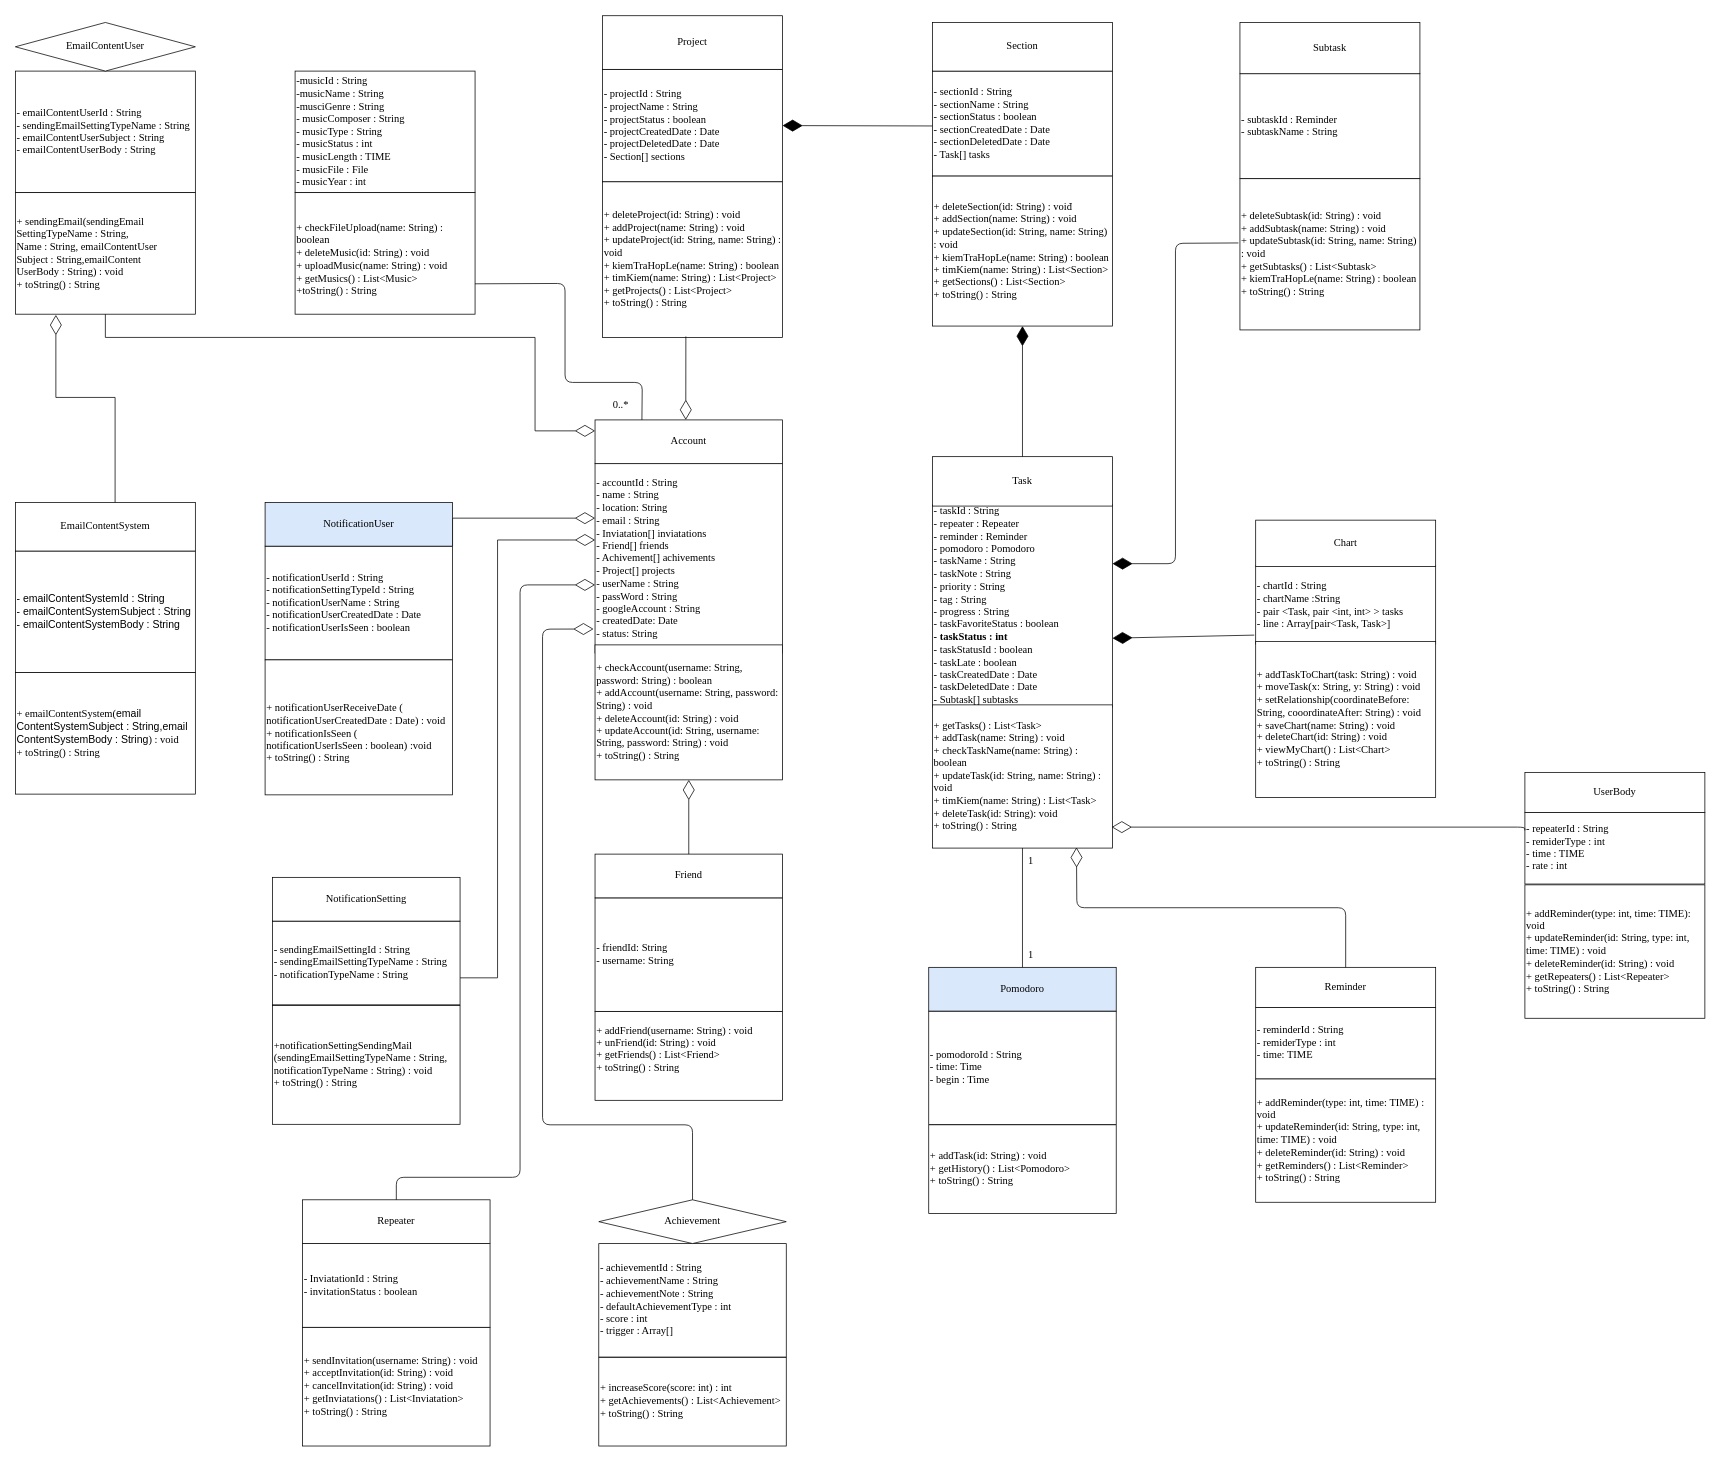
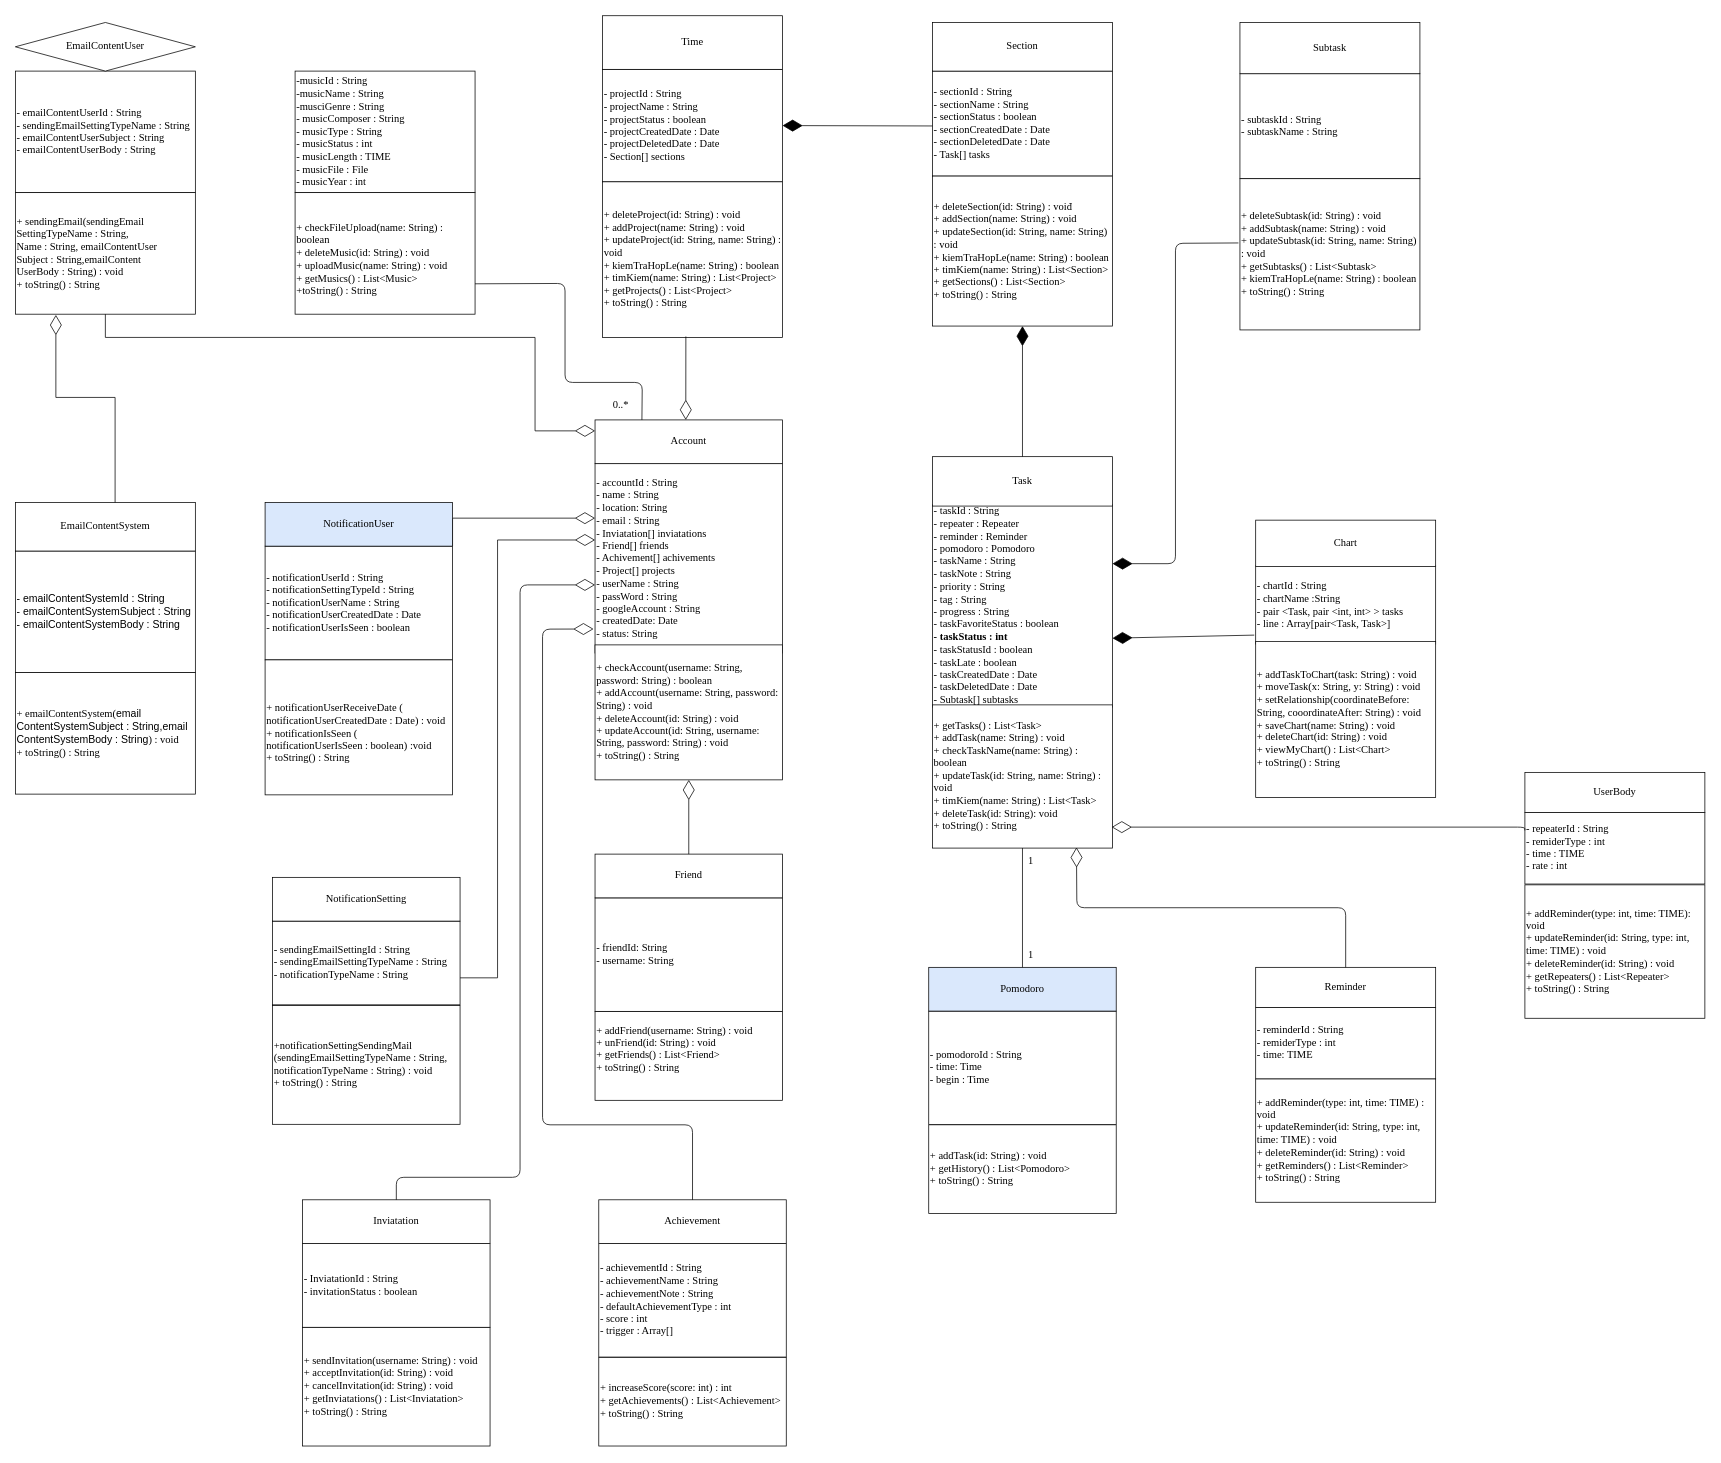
- <mxCell id="11" value="Project" style="rounded=0;whiteSpace=wrap;html=1;align=center;fontSize=14;fontFamily=Verdana;" parent="7" vertex="1"><mxGeometry width="240" height="71.5" as="geometry" /></mxCell>
+ <mxCell id="11" value="Time" style="rounded=0;whiteSpace=wrap;html=1;align=center;fontSize=14;fontFamily=Verdana;" parent="7" vertex="1"><mxGeometry width="240" height="71.5" as="geometry" /></mxCell>
- <mxCell id="14" value="&lt;p class=&quot;MsoNormal&quot; style=&quot;font-size: 14px;&quot;&gt;&lt;span style=&quot;letter-spacing: 0pt; font-size: 14px;&quot;&gt;-&amp;nbsp;&lt;/span&gt;&lt;span style=&quot;letter-spacing: 0pt; font-size: 14px;&quot;&gt;subtask&lt;/span&gt;&lt;span style=&quot;letter-spacing: 0pt; font-size: 14px;&quot;&gt;Id : Reminder&lt;/span&gt;&lt;span style=&quot;letter-spacing: 0pt; font-size: 14px;&quot;&gt;&lt;/span&gt;&lt;span style=&quot;letter-spacing: 0pt; font-size: 14px;&quot;&gt;&lt;/span&gt;&lt;span style=&quot;letter-spacing: 0pt; font-size: 14px;&quot;&gt;&lt;/span&gt;&lt;span style=&quot;letter-spacing: 0pt; font-size: 14px;&quot;&gt;&lt;/span&gt;&lt;span style=&quot;letter-spacing: 0pt; font-size: 14px;&quot;&gt;&lt;br style=&quot;font-size: 14px;&quot;&gt;&lt;/span&gt;&lt;span style=&quot;letter-spacing: 0pt; font-size: 14px;&quot;&gt;- &lt;/span&gt;&lt;span style=&quot;letter-spacing: 0pt; font-size: 14px;&quot;&gt;subtask&lt;/span&gt;&lt;span style=&quot;letter-spacing: 0pt; font-size: 14px;&quot;&gt;Name : String&lt;/span&gt;&lt;span style=&quot;letter-spacing: 0pt; font-size: 14px;&quot;&gt;&lt;br style=&quot;font-size: 14px;&quot;&gt;&lt;/span&gt;&lt;/p&gt;" style="rounded=0;whiteSpace=wrap;html=1;align=left;fontSize=14;fontFamily=Verdana;" parent="13" vertex="1"><mxGeometry width="240" height="140" as="geometry" /></mxCell>
+ <mxCell id="14" value="&lt;p class=&quot;MsoNormal&quot; style=&quot;font-size: 14px;&quot;&gt;&lt;span style=&quot;letter-spacing: 0pt; font-size: 14px;&quot;&gt;-&amp;nbsp;&lt;/span&gt;&lt;span style=&quot;letter-spacing: 0pt; font-size: 14px;&quot;&gt;subtask&lt;/span&gt;&lt;span style=&quot;letter-spacing: 0pt; font-size: 14px;&quot;&gt;Id : String&lt;/span&gt;&lt;span style=&quot;letter-spacing: 0pt; font-size: 14px;&quot;&gt;&lt;/span&gt;&lt;span style=&quot;letter-spacing: 0pt; font-size: 14px;&quot;&gt;&lt;/span&gt;&lt;span style=&quot;letter-spacing: 0pt; font-size: 14px;&quot;&gt;&lt;/span&gt;&lt;span style=&quot;letter-spacing: 0pt; font-size: 14px;&quot;&gt;&lt;/span&gt;&lt;span style=&quot;letter-spacing: 0pt; font-size: 14px;&quot;&gt;&lt;br style=&quot;font-size: 14px;&quot;&gt;&lt;/span&gt;&lt;span style=&quot;letter-spacing: 0pt; font-size: 14px;&quot;&gt;- &lt;/span&gt;&lt;span style=&quot;letter-spacing: 0pt; font-size: 14px;&quot;&gt;subtask&lt;/span&gt;&lt;span style=&quot;letter-spacing: 0pt; font-size: 14px;&quot;&gt;Name : String&lt;/span&gt;&lt;span style=&quot;letter-spacing: 0pt; font-size: 14px;&quot;&gt;&lt;br style=&quot;font-size: 14px;&quot;&gt;&lt;/span&gt;&lt;/p&gt;" style="rounded=0;whiteSpace=wrap;html=1;align=left;fontSize=14;fontFamily=Verdana;" parent="13" vertex="1"><mxGeometry width="240" height="140" as="geometry" /></mxCell>
- <mxCell id="56" value="Repeater" style="rounded=0;whiteSpace=wrap;html=1;align=center;fontSize=14;fontFamily=Verdana;" parent="1" vertex="1"><mxGeometry x="403" y="1599" width="250.0" height="58.333" as="geometry" /></mxCell>
+ <mxCell id="56" value="Inviatation" style="rounded=0;whiteSpace=wrap;html=1;align=center;fontSize=14;fontFamily=Verdana;" parent="1" vertex="1"><mxGeometry x="403" y="1599" width="250.0" height="58.333" as="geometry" /></mxCell>
- <mxCell id="60" value="Achievement&lt;br style=&quot;font-size: 14px;&quot;&gt;" style="rhombus;whiteSpace=wrap;html=1;align=center;fontSize=14;fontFamily=Verdana;" parent="1" vertex="1"><mxGeometry x="798" y="1599" width="250.0" height="58.333" as="geometry" /></mxCell>
+ <mxCell id="60" value="Achievement&lt;br style=&quot;font-size: 14px;&quot;&gt;" style="rounded=0;whiteSpace=wrap;html=1;align=center;fontSize=14;fontFamily=Verdana;" parent="1" vertex="1"><mxGeometry x="798" y="1599" width="250.0" height="58.333" as="geometry" /></mxCell>
